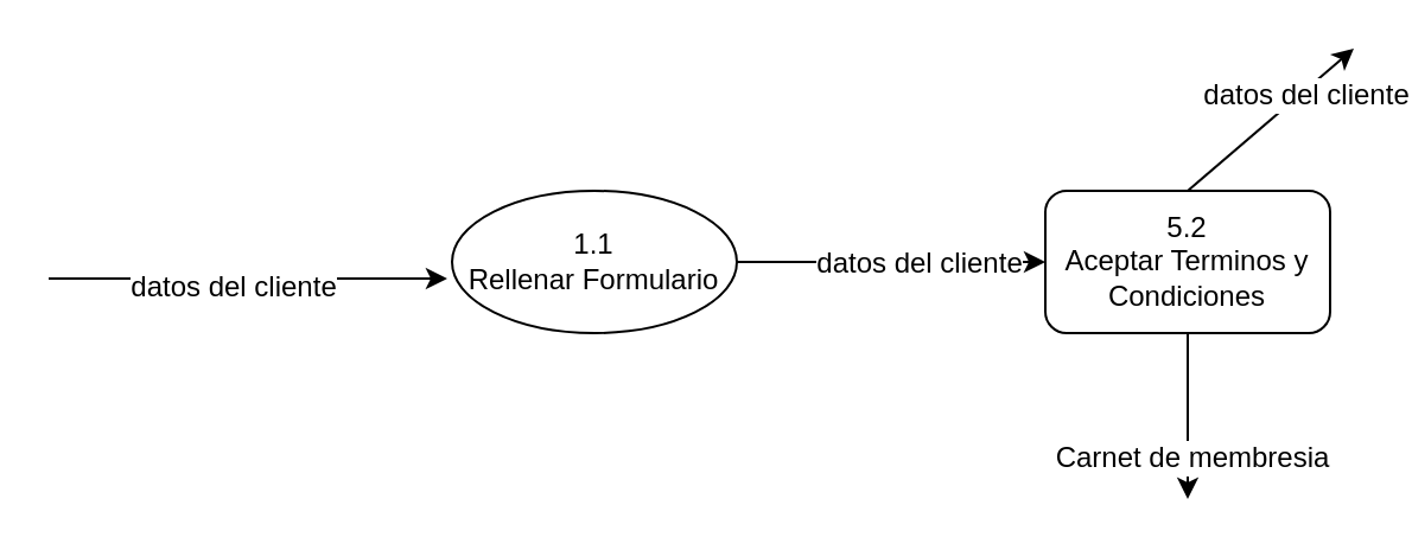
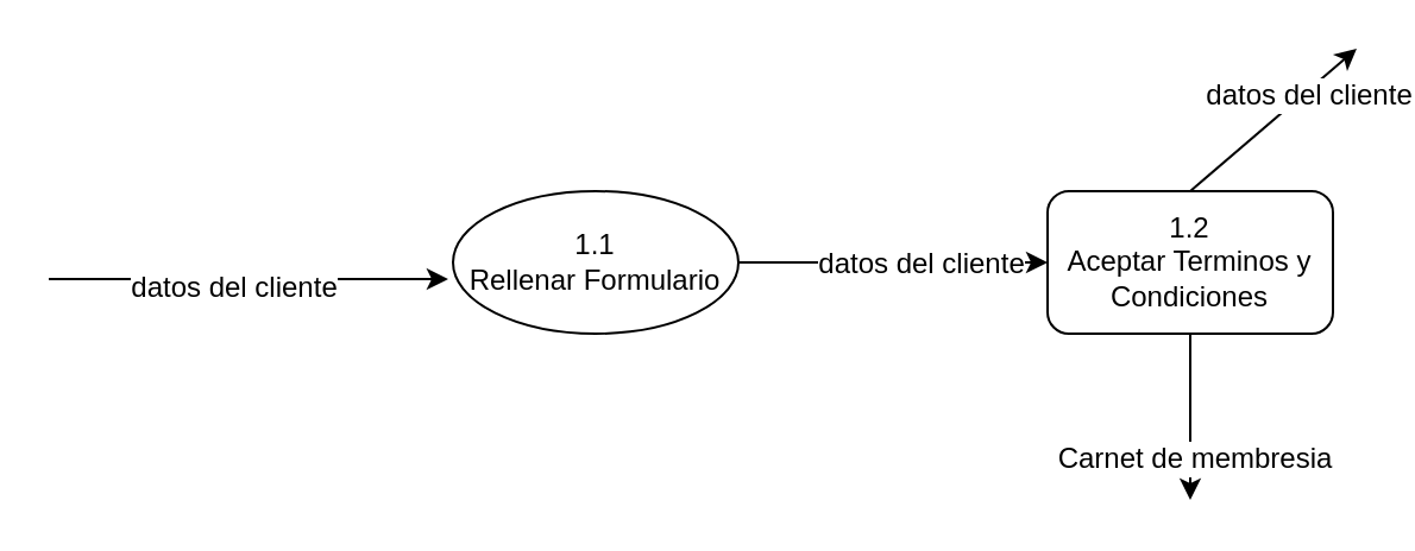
- <mxCell id="7" value="5.2&lt;br&gt;Aceptar Terminos y Condiciones" style="rounded=1;whiteSpace=wrap;html=1;" parent="1" vertex="1"><mxGeometry x="440" y="80" width="120" height="60" as="geometry" /></mxCell>
+ <mxCell id="7" value="1.2&lt;br&gt;Aceptar Terminos y Condiciones" style="rounded=1;whiteSpace=wrap;html=1;" parent="1" vertex="1"><mxGeometry x="440" y="80" width="120" height="60" as="geometry" /></mxCell>
